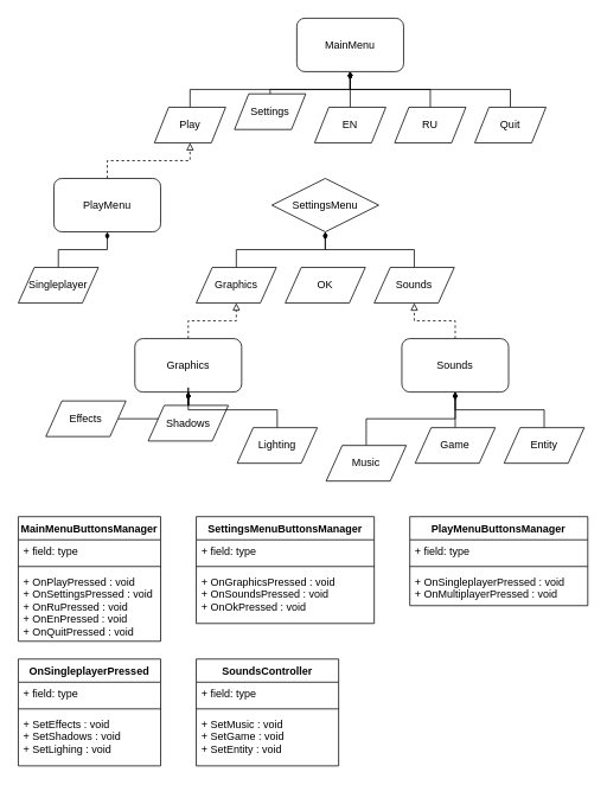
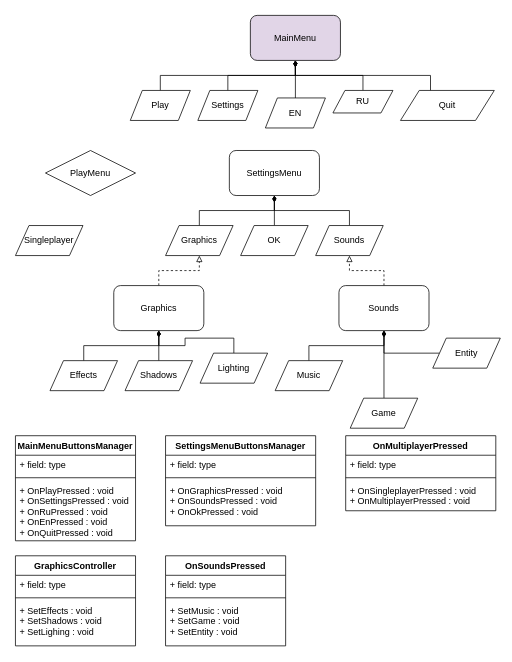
- <mxCell id="18" value="MainMenu" style="rounded=1;whiteSpace=wrap;html=1;" vertex="1" parent="1"><mxGeometry x="333" y="20" width="120" height="60" as="geometry" /></mxCell>
+ <mxCell id="18" value="MainMenu" style="rounded=1;whiteSpace=wrap;html=1;fillColor=#e1d5e7;" vertex="1" parent="1"><mxGeometry x="333" y="20" width="120" height="60" as="geometry" /></mxCell>
- <mxCell id="22" value="Settings" style="shape=parallelogram;perimeter=parallelogramPerimeter;whiteSpace=wrap;html=1;" vertex="1" parent="1"><mxGeometry x="263" y="105" width="80" height="40" as="geometry" /></mxCell>
+ <mxCell id="22" value="Settings" style="shape=parallelogram;perimeter=parallelogramPerimeter;whiteSpace=wrap;html=1;" vertex="1" parent="1"><mxGeometry x="263" y="120" width="80" height="40" as="geometry" /></mxCell>
- <mxCell id="28" value="EN" style="shape=parallelogram;perimeter=parallelogramPerimeter;whiteSpace=wrap;html=1;" vertex="1" parent="1"><mxGeometry x="353" y="120" width="80" height="40" as="geometry" /></mxCell>
+ <mxCell id="28" value="EN" style="shape=parallelogram;perimeter=parallelogramPerimeter;whiteSpace=wrap;html=1;" vertex="1" parent="1"><mxGeometry x="353" y="130" width="80" height="40" as="geometry" /></mxCell>
- <mxCell id="24" value="RU" style="shape=parallelogram;perimeter=parallelogramPerimeter;whiteSpace=wrap;html=1;" vertex="1" parent="1"><mxGeometry x="443" y="120" width="80" height="40" as="geometry" /></mxCell>
+ <mxCell id="24" value="RU" style="shape=parallelogram;perimeter=parallelogramPerimeter;whiteSpace=wrap;html=1;" vertex="1" parent="1"><mxGeometry x="443" y="120" width="80" height="30" as="geometry" /></mxCell>
- <mxCell id="26" value="Quit" style="shape=parallelogram;perimeter=parallelogramPerimeter;whiteSpace=wrap;html=1;" vertex="1" parent="1"><mxGeometry x="533" y="120" width="80" height="40" as="geometry" /></mxCell>
+ <mxCell id="26" value="Quit" style="shape=parallelogram;perimeter=parallelogramPerimeter;whiteSpace=wrap;html=1;" vertex="1" parent="1"><mxGeometry x="533" y="120" width="125" height="40" as="geometry" /></mxCell>
- <mxCell id="29" style="edgeStyle=orthogonalEdgeStyle;rounded=0;orthogonalLoop=1;jettySize=auto;html=1;entryX=0.5;entryY=1;entryDx=0;entryDy=0;startArrow=none;startFill=0;endArrow=block;endFill=0;dashed=1;" edge="1" parent="1" source="30" target="20"><mxGeometry relative="1" as="geometry"><Array as="points"><mxPoint x="120" y="180" /><mxPoint x="213" y="180" /></Array></mxGeometry></mxCell>
- <mxCell id="30" value="PlayMenu&lt;br&gt;" style="rounded=1;whiteSpace=wrap;html=1;" vertex="1" parent="1"><mxGeometry x="60" y="200" width="120" height="60" as="geometry" /></mxCell>
+ <mxCell id="30" value="PlayMenu&lt;br&gt;" style="rhombus;whiteSpace=wrap;html=1;" vertex="1" parent="1"><mxGeometry x="60" y="200" width="120" height="60" as="geometry" /></mxCell>
- <mxCell id="33" value="SettingsMenu&lt;br&gt;" style="rhombus;whiteSpace=wrap;html=1;" vertex="1" parent="1"><mxGeometry x="305" y="200" width="120" height="60" as="geometry" /></mxCell>
+ <mxCell id="33" value="SettingsMenu&lt;br&gt;" style="rounded=1;whiteSpace=wrap;html=1;" vertex="1" parent="1"><mxGeometry x="305" y="200" width="120" height="60" as="geometry" /></mxCell>
- <mxCell id="31" style="edgeStyle=orthogonalEdgeStyle;rounded=0;orthogonalLoop=1;jettySize=auto;html=1;entryX=0.5;entryY=1;entryDx=0;entryDy=0;endArrow=diamondThin;endFill=1;" edge="1" parent="1" source="32" target="30"><mxGeometry relative="1" as="geometry" /></mxCell>
+ <mxCell id="38" style="edgeStyle=orthogonalEdgeStyle;rounded=0;orthogonalLoop=1;jettySize=auto;html=1;entryX=0.5;entryY=1;entryDx=0;entryDy=0;startArrow=none;startFill=0;endArrow=diamondThin;endFill=1;" edge="1" parent="1" source="39" target="33"><mxGeometry relative="1" as="geometry" /></mxCell>
- <mxCell id="47" value="Effects" style="shape=parallelogram;perimeter=parallelogramPerimeter;whiteSpace=wrap;html=1;" vertex="1" parent="1"><mxGeometry x="51" y="450" width="90" height="40" as="geometry" /></mxCell>
+ <mxCell id="47" value="Effects" style="shape=parallelogram;perimeter=parallelogramPerimeter;whiteSpace=wrap;html=1;" vertex="1" parent="1"><mxGeometry x="66" y="480" width="90" height="40" as="geometry" /></mxCell>
- <mxCell id="49" value="Shadows" style="shape=parallelogram;perimeter=parallelogramPerimeter;whiteSpace=wrap;html=1;" vertex="1" parent="1"><mxGeometry x="166" y="455" width="90" height="40" as="geometry" /></mxCell>
+ <mxCell id="49" value="Shadows" style="shape=parallelogram;perimeter=parallelogramPerimeter;whiteSpace=wrap;html=1;" vertex="1" parent="1"><mxGeometry x="166" y="480" width="90" height="40" as="geometry" /></mxCell>
- <mxCell id="51" value="Lighting" style="shape=parallelogram;perimeter=parallelogramPerimeter;whiteSpace=wrap;html=1;" vertex="1" parent="1"><mxGeometry x="266" y="480" width="90" height="40" as="geometry" /></mxCell>
+ <mxCell id="51" value="Lighting" style="shape=parallelogram;perimeter=parallelogramPerimeter;whiteSpace=wrap;html=1;" vertex="1" parent="1"><mxGeometry x="266" y="470" width="90" height="40" as="geometry" /></mxCell>
- <mxCell id="57" value="Game" style="shape=parallelogram;perimeter=parallelogramPerimeter;whiteSpace=wrap;html=1;" vertex="1" parent="1"><mxGeometry x="466" y="480" width="90" height="40" as="geometry" /></mxCell>
+ <mxCell id="57" value="Game" style="shape=parallelogram;perimeter=parallelogramPerimeter;whiteSpace=wrap;html=1;" vertex="1" parent="1"><mxGeometry x="466" y="530" width="90" height="40" as="geometry" /></mxCell>
- <mxCell id="59" value="Entity" style="shape=parallelogram;perimeter=parallelogramPerimeter;whiteSpace=wrap;html=1;" vertex="1" parent="1"><mxGeometry x="566" y="480" width="90" height="40" as="geometry" /></mxCell>
+ <mxCell id="59" value="Entity" style="shape=parallelogram;perimeter=parallelogramPerimeter;whiteSpace=wrap;html=1;" vertex="1" parent="1"><mxGeometry x="576" y="450" width="90" height="40" as="geometry" /></mxCell>
- <mxCell id="55" value="Music" style="shape=parallelogram;perimeter=parallelogramPerimeter;whiteSpace=wrap;html=1;" vertex="1" parent="1"><mxGeometry x="366" y="500" width="90" height="40" as="geometry" /></mxCell>
+ <mxCell id="55" value="Music" style="shape=parallelogram;perimeter=parallelogramPerimeter;whiteSpace=wrap;html=1;" vertex="1" parent="1"><mxGeometry x="366" y="480" width="90" height="40" as="geometry" /></mxCell>
- <mxCell id="40" value="PlayMenuButtonsManager" style="swimlane;fontStyle=1;align=center;verticalAlign=top;childLayout=stackLayout;horizontal=1;startSize=26;horizontalStack=0;resizeParent=1;resizeParentMax=0;resizeLast=0;collapsible=1;marginBottom=0;" vertex="1" parent="1"><mxGeometry x="460" y="580" width="200" height="100" as="geometry" /></mxCell>
+ <mxCell id="40" value="OnMultiplayerPressed" style="swimlane;fontStyle=1;align=center;verticalAlign=top;childLayout=stackLayout;horizontal=1;startSize=26;horizontalStack=0;resizeParent=1;resizeParentMax=0;resizeLast=0;collapsible=1;marginBottom=0;" vertex="1" parent="1"><mxGeometry x="460" y="580" width="200" height="100" as="geometry" /></mxCell>
- <mxCell id="6" value="OnSingleplayerPressed" style="swimlane;fontStyle=1;align=center;verticalAlign=top;childLayout=stackLayout;horizontal=1;startSize=26;horizontalStack=0;resizeParent=1;resizeParentMax=0;resizeLast=0;collapsible=1;marginBottom=0;" vertex="1" parent="1"><mxGeometry x="20" y="740" width="160" height="120" as="geometry" /></mxCell>
+ <mxCell id="6" value="GraphicsController" style="swimlane;fontStyle=1;align=center;verticalAlign=top;childLayout=stackLayout;horizontal=1;startSize=26;horizontalStack=0;resizeParent=1;resizeParentMax=0;resizeLast=0;collapsible=1;marginBottom=0;" vertex="1" parent="1"><mxGeometry x="20" y="740" width="160" height="120" as="geometry" /></mxCell>
- <mxCell id="10" value="SoundsController" style="swimlane;fontStyle=1;align=center;verticalAlign=top;childLayout=stackLayout;horizontal=1;startSize=26;horizontalStack=0;resizeParent=1;resizeParentMax=0;resizeLast=0;collapsible=1;marginBottom=0;" vertex="1" parent="1"><mxGeometry x="220" y="740" width="160" height="120" as="geometry" /></mxCell>
+ <mxCell id="10" value="OnSoundsPressed" style="swimlane;fontStyle=1;align=center;verticalAlign=top;childLayout=stackLayout;horizontal=1;startSize=26;horizontalStack=0;resizeParent=1;resizeParentMax=0;resizeLast=0;collapsible=1;marginBottom=0;" vertex="1" parent="1"><mxGeometry x="220" y="740" width="160" height="120" as="geometry" /></mxCell>
